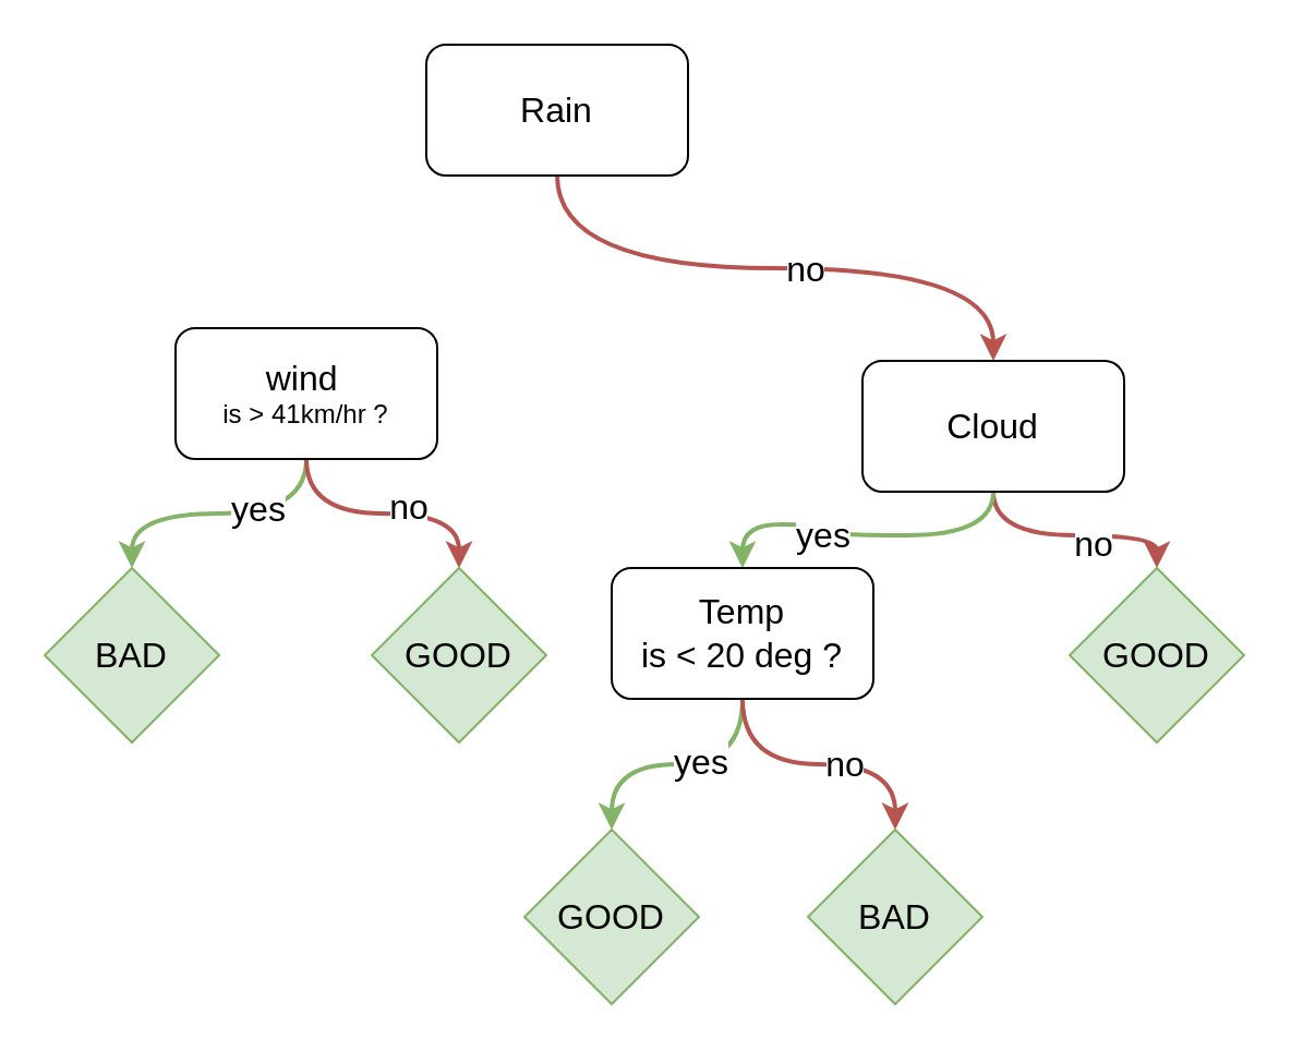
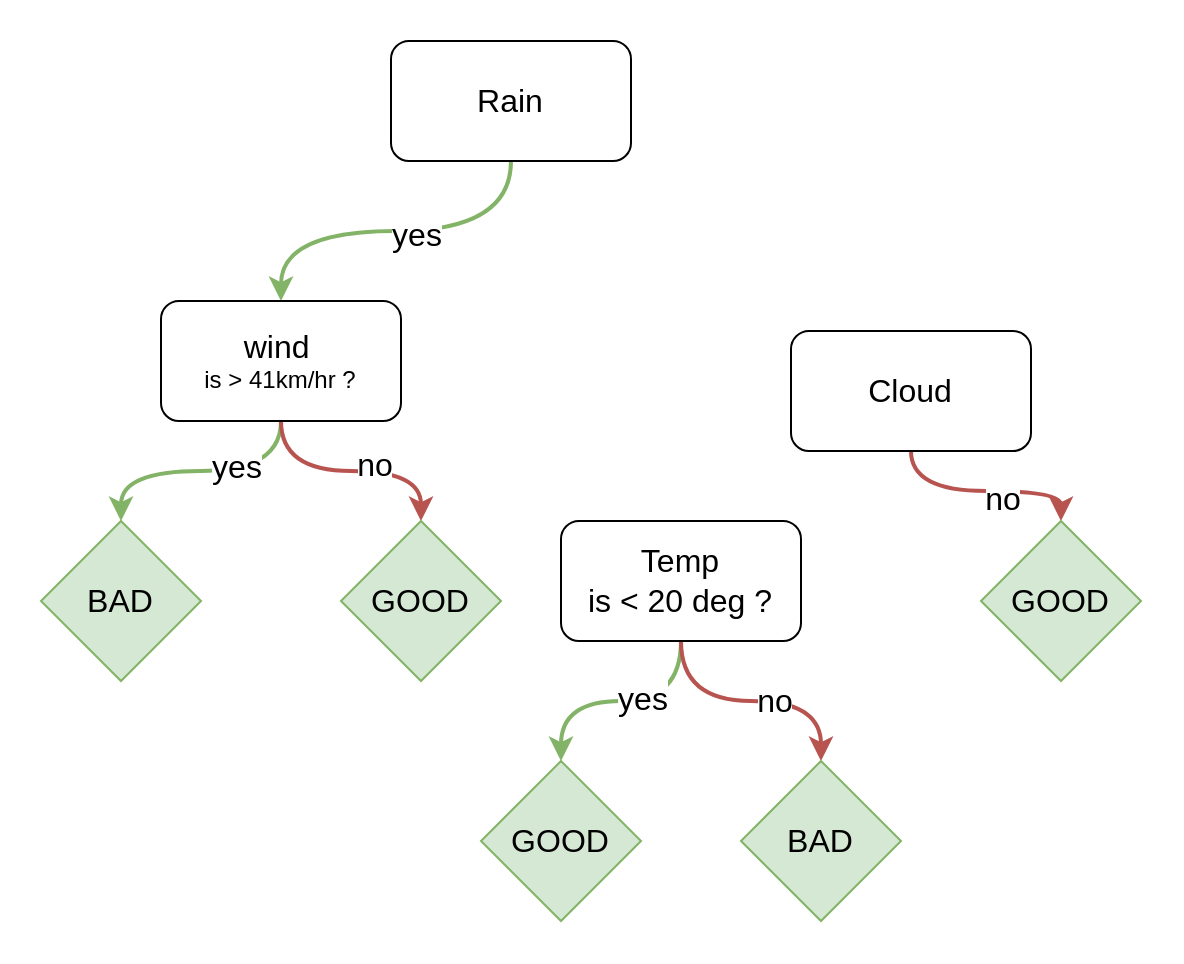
+ <mxCell id="2" style="edgeStyle=orthogonalEdgeStyle;curved=1;orthogonalLoop=1;jettySize=auto;html=1;exitX=0.5;exitY=1;exitDx=0;exitDy=0;fontSize=16;strokeWidth=2;fillColor=#d5e8d4;strokeColor=#82b366;" edge="1" parent="1" source="6" target="11"><mxGeometry relative="1" as="geometry" /></mxCell>
+ <mxCell id="3" value="yes" style="edgeLabel;html=1;align=center;verticalAlign=middle;resizable=0;points=[];fontSize=16;" vertex="1" connectable="0" parent="2"><mxGeometry x="-0.1" y="1" relative="1" as="geometry"><mxPoint as="offset" /></mxGeometry></mxCell>
- <mxCell id="4" style="edgeStyle=orthogonalEdgeStyle;curved=1;orthogonalLoop=1;jettySize=auto;html=1;exitX=0.5;exitY=1;exitDx=0;exitDy=0;fontSize=16;strokeWidth=2;fillColor=#f8cecc;strokeColor=#b85450;" edge="1" parent="1" source="6" target="16"><mxGeometry relative="1" as="geometry" /></mxCell>
- <mxCell id="5" value="no" style="edgeLabel;html=1;align=center;verticalAlign=middle;resizable=0;points=[];fontSize=16;" vertex="1" connectable="0" parent="4"><mxGeometry x="0.096" relative="1" as="geometry"><mxPoint as="offset" /></mxGeometry></mxCell>
- <mxCell id="14" style="edgeStyle=orthogonalEdgeStyle;curved=1;orthogonalLoop=1;jettySize=auto;html=1;exitX=0.5;exitY=1;exitDx=0;exitDy=0;fontSize=16;strokeWidth=2;fillColor=#d5e8d4;strokeColor=#82b366;" edge="1" parent="1" source="16" target="22"><mxGeometry relative="1" as="geometry" /></mxCell>
- <mxCell id="15" value="yes" style="edgeLabel;html=1;align=center;verticalAlign=middle;resizable=0;points=[];fontSize=16;" vertex="1" connectable="0" parent="14"><mxGeometry x="0.243" y="-1" relative="1" as="geometry"><mxPoint as="offset" /></mxGeometry></mxCell>
